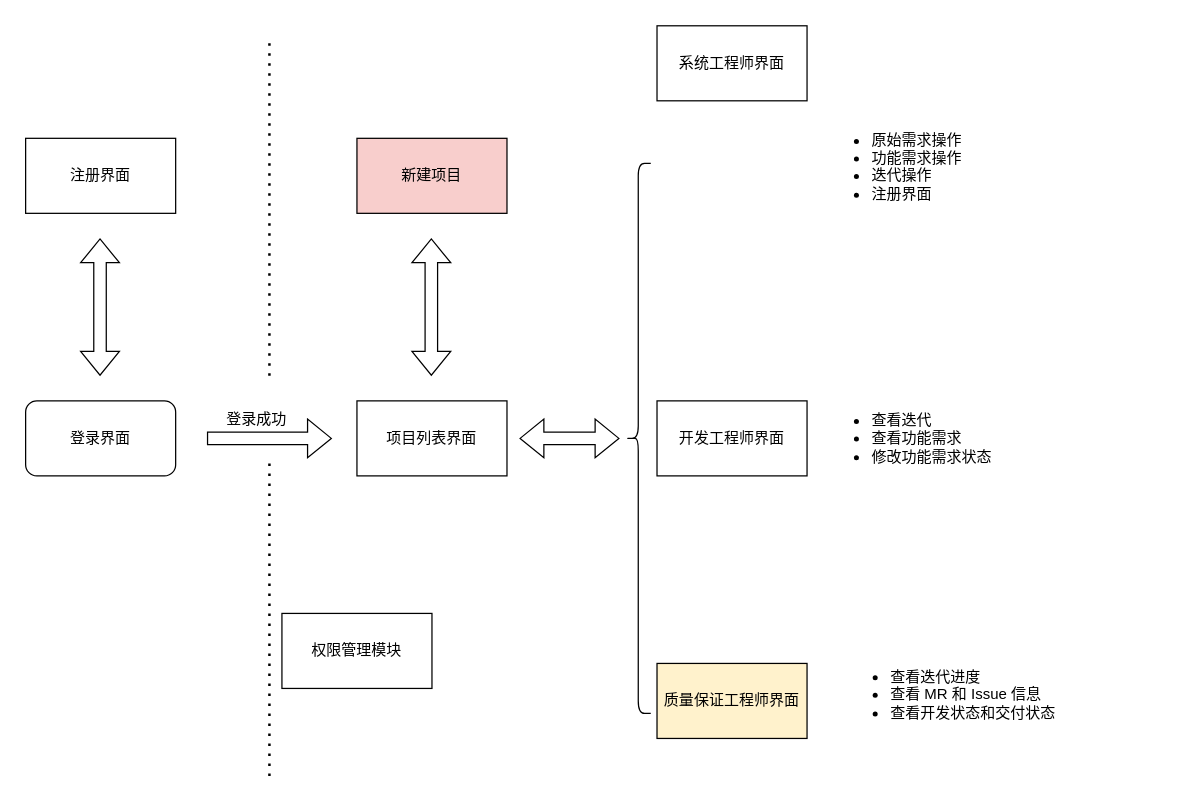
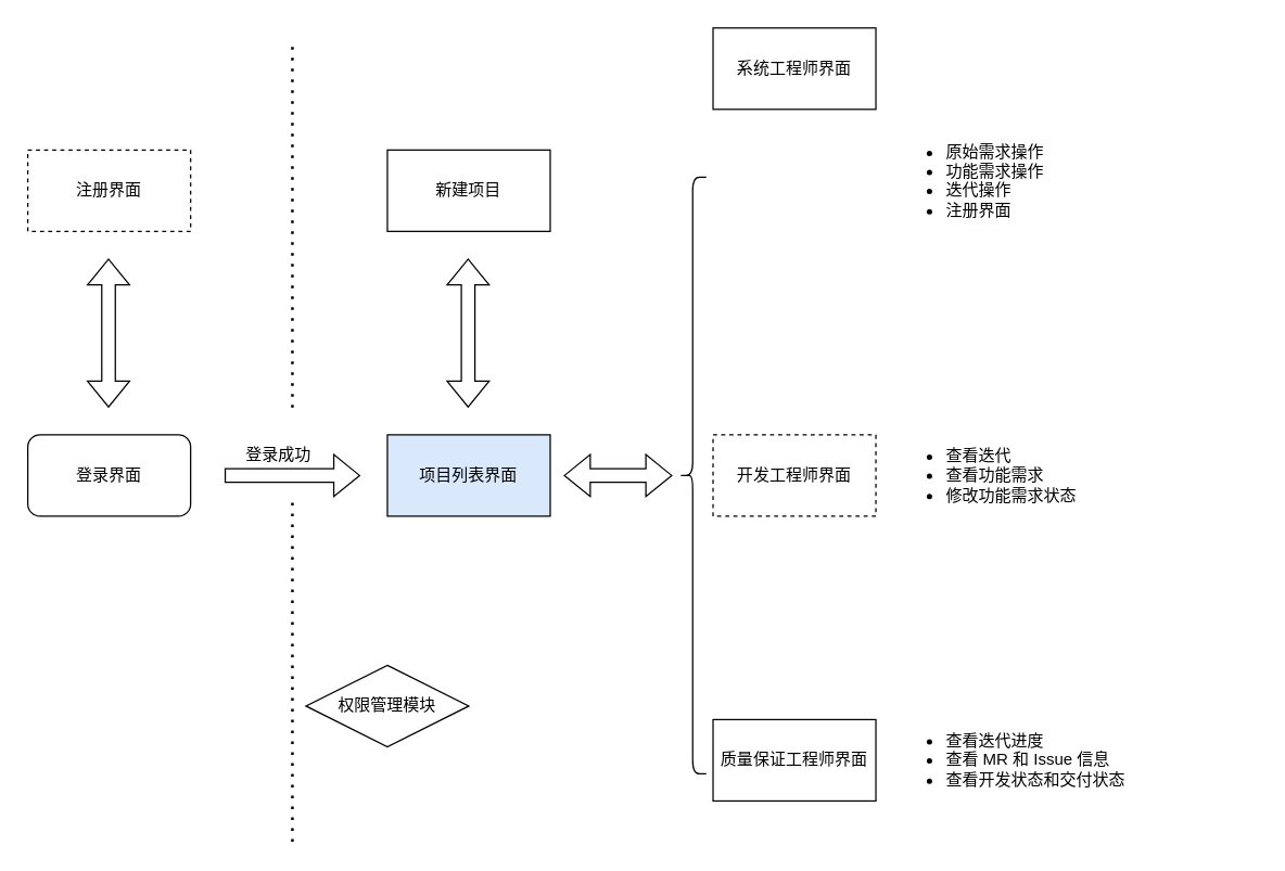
- <mxCell id="4" value="注册界面" style="rounded=0;whiteSpace=wrap;html=1;" vertex="1" parent="1"><mxGeometry x="20" y="110" width="120" height="60" as="geometry" /></mxCell>
+ <mxCell id="4" value="注册界面" style="rounded=0;whiteSpace=wrap;html=1;dashed=1;" vertex="1" parent="1"><mxGeometry x="20" y="110" width="120" height="60" as="geometry" /></mxCell>
- <mxCell id="9" value="新建项目" style="rounded=0;whiteSpace=wrap;html=1;fillColor=#f8cecc;" vertex="1" parent="1"><mxGeometry x="285" y="110" width="120" height="60" as="geometry" /></mxCell>
+ <mxCell id="9" value="新建项目" style="rounded=0;whiteSpace=wrap;html=1;" vertex="1" parent="1"><mxGeometry x="285" y="110" width="120" height="60" as="geometry" /></mxCell>
- <mxCell id="7" value="项目列表界面" style="rounded=0;whiteSpace=wrap;html=1;" vertex="1" parent="1"><mxGeometry x="285" y="320" width="120" height="60" as="geometry" /></mxCell>
+ <mxCell id="7" value="项目列表界面" style="rounded=0;whiteSpace=wrap;html=1;fillColor=#dae8fc;" vertex="1" parent="1"><mxGeometry x="285" y="320" width="120" height="60" as="geometry" /></mxCell>
- <mxCell id="14" value="开发工程师界面" style="rounded=0;whiteSpace=wrap;html=1;" vertex="1" parent="1"><mxGeometry x="525" y="320" width="120" height="60" as="geometry" /></mxCell>
+ <mxCell id="14" value="开发工程师界面" style="rounded=0;whiteSpace=wrap;html=1;dashed=1;" vertex="1" parent="1"><mxGeometry x="525" y="320" width="120" height="60" as="geometry" /></mxCell>
- <mxCell id="17" value="权限管理模块" style="rounded=0;whiteSpace=wrap;html=1;" vertex="1" parent="1"><mxGeometry x="225" y="490" width="120" height="60" as="geometry" /></mxCell>
+ <mxCell id="17" value="权限管理模块" style="rhombus;whiteSpace=wrap;html=1;" vertex="1" parent="1"><mxGeometry x="225" y="490" width="120" height="60" as="geometry" /></mxCell>
- <mxCell id="20" value="&lt;ul&gt;&lt;li&gt;查看迭代进度&lt;/li&gt;&lt;li&gt;查看 MR 和 Issue 信息&lt;/li&gt;&lt;li&gt;查看开发状态和交付状态&lt;br&gt;&lt;/li&gt;&lt;/ul&gt;" style="text;strokeColor=none;fillColor=none;html=1;whiteSpace=wrap;verticalAlign=middle;overflow=hidden;" vertex="1" parent="1"><mxGeometry x="670" y="515" width="270" height="80" as="geometry" /></mxCell>
+ <mxCell id="20" value="&lt;ul&gt;&lt;li&gt;查看迭代进度&lt;/li&gt;&lt;li&gt;查看 MR 和 Issue 信息&lt;/li&gt;&lt;li&gt;查看开发状态和交付状态&lt;br&gt;&lt;/li&gt;&lt;/ul&gt;" style="text;strokeColor=none;fillColor=none;html=1;whiteSpace=wrap;verticalAlign=middle;overflow=hidden;" vertex="1" parent="1"><mxGeometry x="655" y="520" width="270" height="80" as="geometry" /></mxCell>
- <mxCell id="15" value="质量保证工程师界面" style="rounded=0;whiteSpace=wrap;html=1;fillColor=#fff2cc;" vertex="1" parent="1"><mxGeometry x="525" y="530" width="120" height="60" as="geometry" /></mxCell>
+ <mxCell id="15" value="质量保证工程师界面" style="rounded=0;whiteSpace=wrap;html=1;" vertex="1" parent="1"><mxGeometry x="525" y="530" width="120" height="60" as="geometry" /></mxCell>
